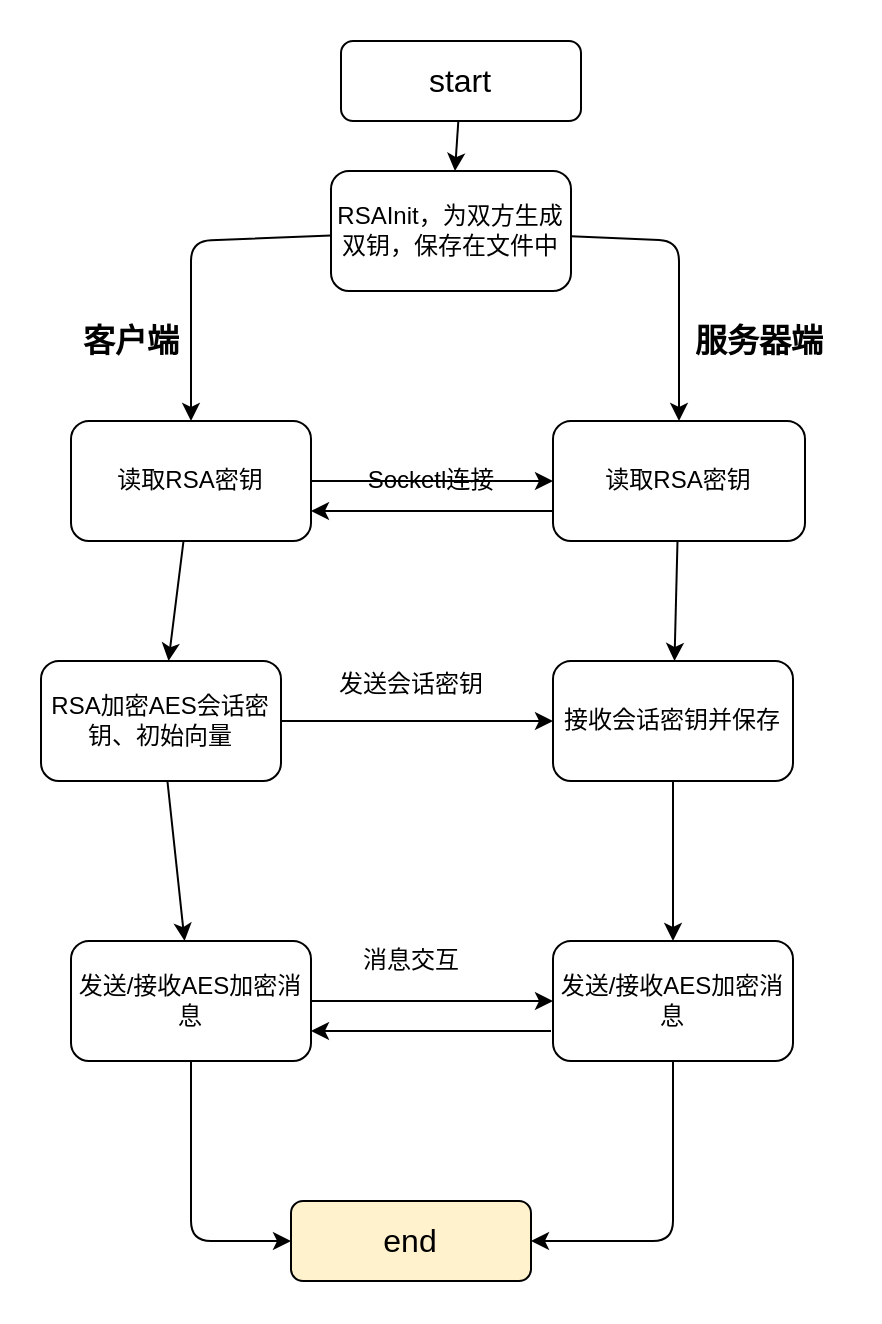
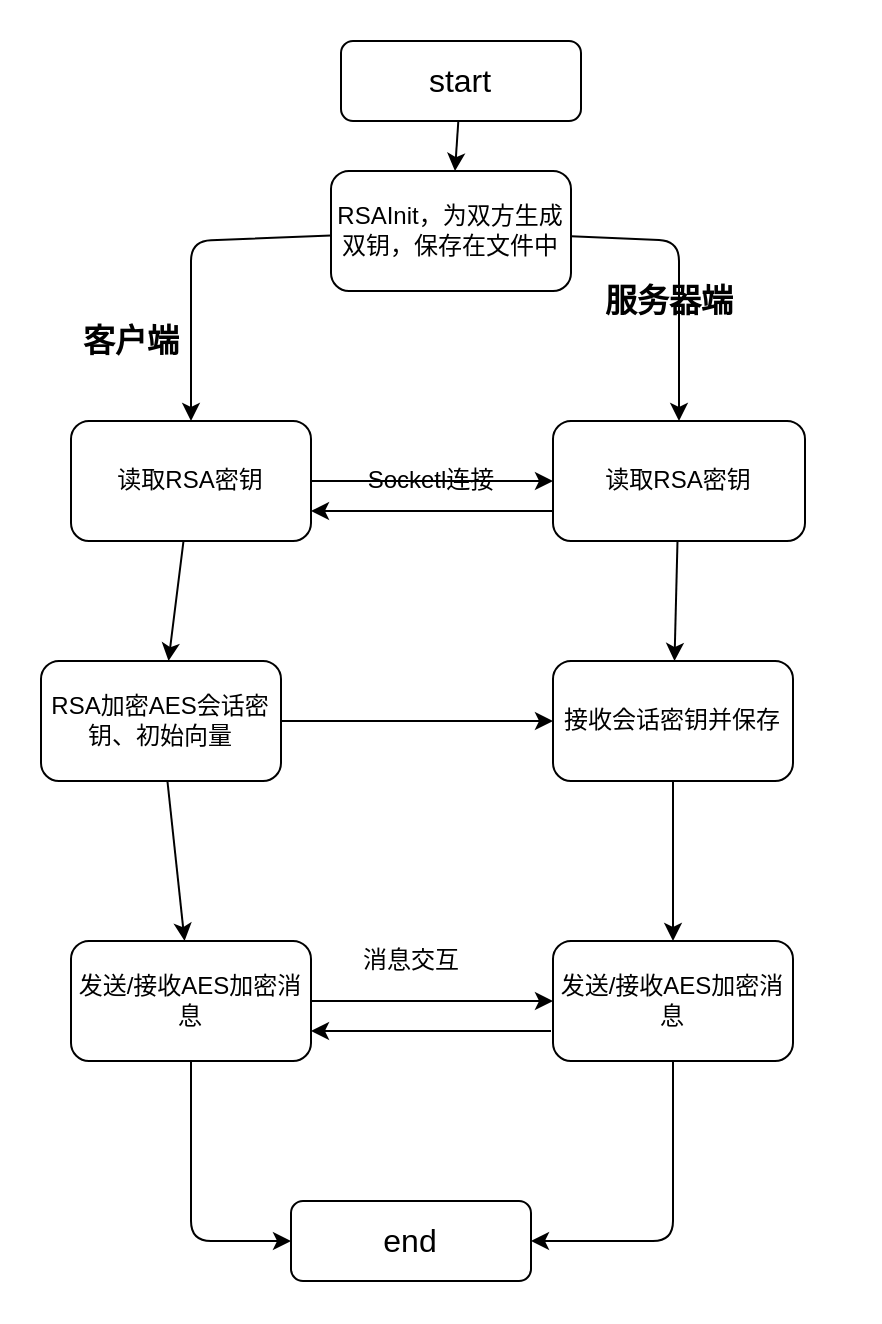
- <mxCell id="20" value="&lt;b&gt;&lt;font style=&quot;font-size: 16px&quot;&gt;服务器端&lt;/font&gt;&lt;/b&gt;" style="text;html=1;align=center;verticalAlign=middle;resizable=0;points=[];autosize=1;strokeColor=none;fillColor=none;" vertex="1" parent="1"><mxGeometry x="339" y="160" width="80" height="20" as="geometry" /></mxCell>
+ <mxCell id="20" value="&lt;b&gt;&lt;font style=&quot;font-size: 16px&quot;&gt;服务器端&lt;/font&gt;&lt;/b&gt;" style="text;html=1;align=center;verticalAlign=middle;resizable=0;points=[];autosize=1;strokeColor=none;fillColor=none;" vertex="1" parent="1"><mxGeometry x="294" y="140" width="80" height="20" as="geometry" /></mxCell>
- <mxCell id="21" value="&lt;font style=&quot;font-size: 12px&quot;&gt;发送会话密钥&lt;/font&gt;" style="text;html=1;align=center;verticalAlign=middle;resizable=0;points=[];autosize=1;strokeColor=none;fillColor=none;fontSize=16;" vertex="1" parent="1"><mxGeometry x="160" y="325" width="90" height="30" as="geometry" /></mxCell>
- <mxCell id="29" value="&lt;font style=&quot;font-size: 16px&quot;&gt;end&lt;/font&gt;" style="rounded=1;whiteSpace=wrap;html=1;fillColor=#fff2cc;" vertex="1" parent="1"><mxGeometry x="145" y="600" width="120" height="40" as="geometry" /></mxCell>
+ <mxCell id="29" value="&lt;font style=&quot;font-size: 16px&quot;&gt;end&lt;/font&gt;" style="rounded=1;whiteSpace=wrap;html=1;" vertex="1" parent="1"><mxGeometry x="145" y="600" width="120" height="40" as="geometry" /></mxCell>
